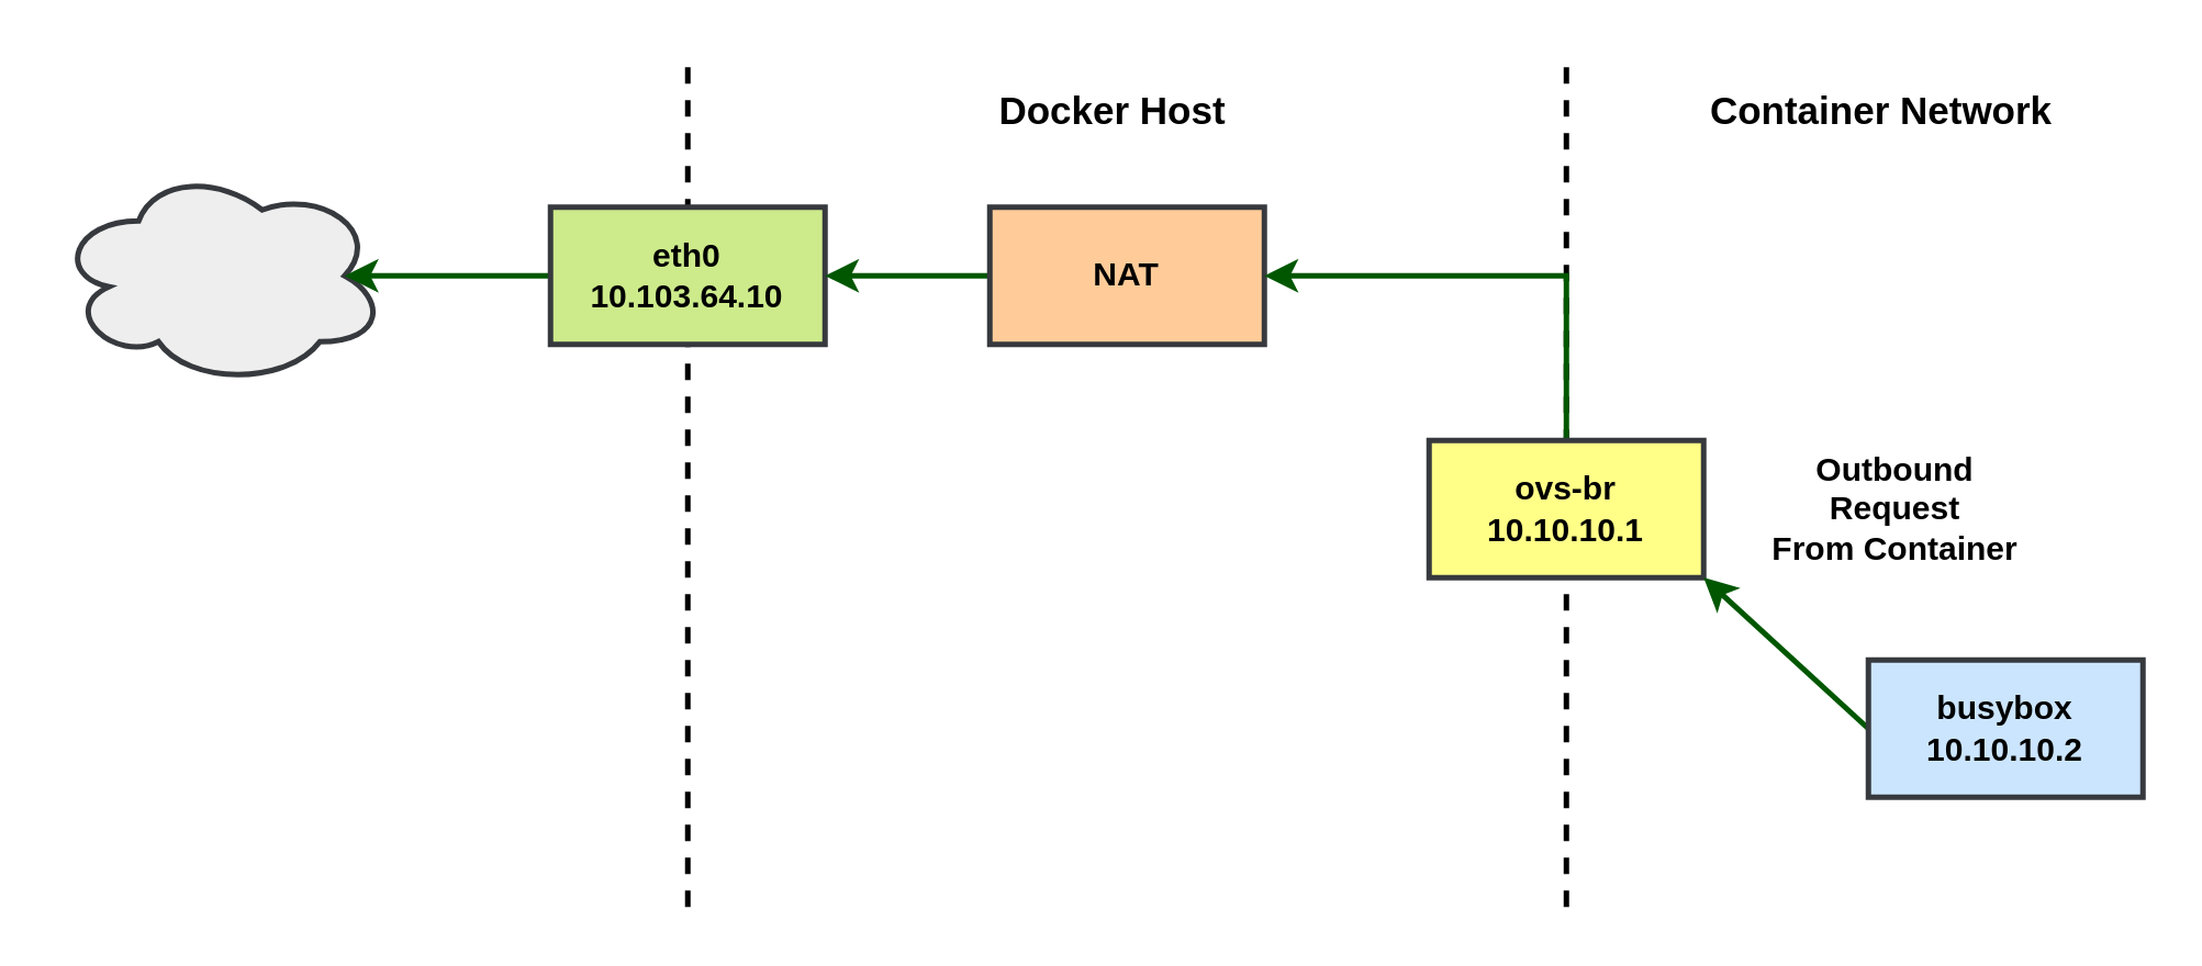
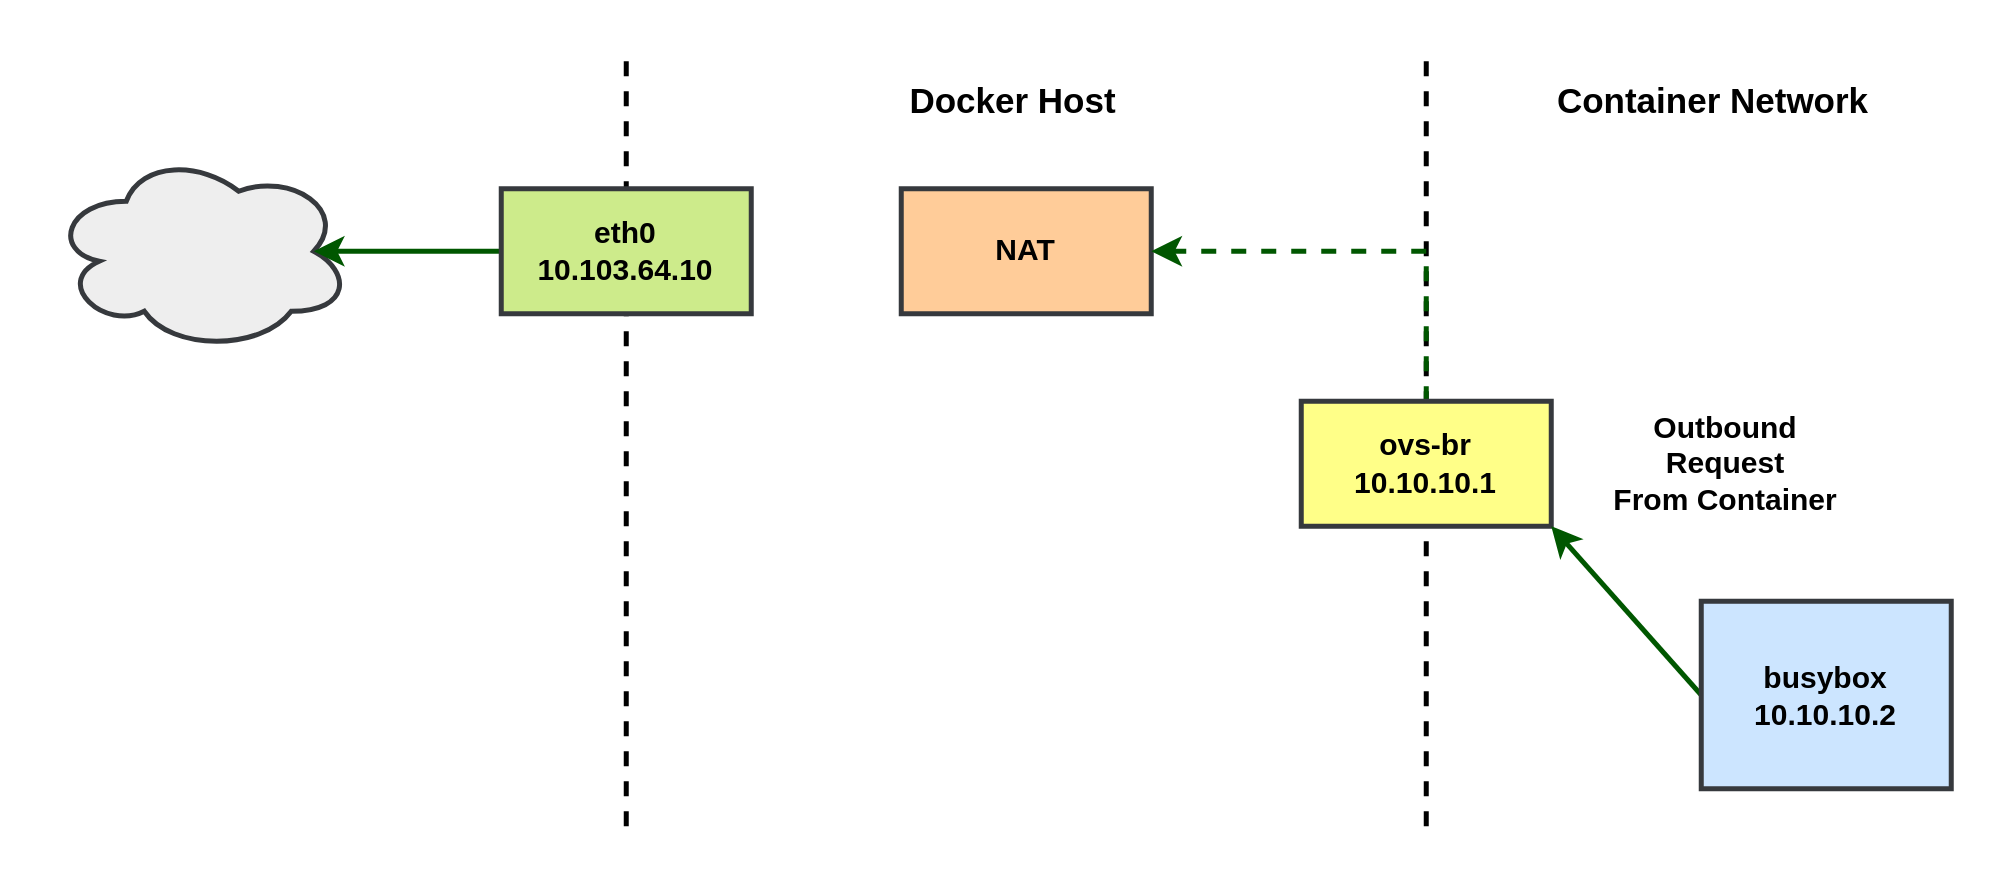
- <mxCell id="6" style="edgeStyle=orthogonalEdgeStyle;rounded=0;orthogonalLoop=1;jettySize=auto;html=1;exitX=0;exitY=0.5;exitDx=0;exitDy=0;entryX=1;entryY=0.5;entryDx=0;entryDy=0;strokeWidth=2;fillColor=#008a00;strokeColor=#005700;" edge="1" parent="1" source="7" target="5"><mxGeometry relative="1" as="geometry" /></mxCell>
- <mxCell id="9" style="edgeStyle=orthogonalEdgeStyle;rounded=0;orthogonalLoop=1;jettySize=auto;html=1;exitX=0.5;exitY=0;exitDx=0;exitDy=0;entryX=1;entryY=0.5;entryDx=0;entryDy=0;strokeWidth=2;fillColor=#008a00;strokeColor=#005700;" edge="1" parent="1" source="10" target="7"><mxGeometry relative="1" as="geometry" /></mxCell>
+ <mxCell id="9" style="edgeStyle=orthogonalEdgeStyle;rounded=0;orthogonalLoop=1;jettySize=auto;html=1;exitX=0.5;exitY=0;exitDx=0;exitDy=0;entryX=1;entryY=0.5;entryDx=0;entryDy=0;strokeWidth=2;fillColor=#008a00;strokeColor=#005700;dashed=1;" edge="1" parent="1" source="10" target="7"><mxGeometry relative="1" as="geometry" /></mxCell>
- <mxCell id="12" value="&lt;b&gt;busybox&lt;br&gt;10.10.10.2&lt;/b&gt;" style="rounded=0;whiteSpace=wrap;html=1;strokeWidth=2;fillColor=#cce5ff;strokeColor=#36393d;" vertex="1" parent="1"><mxGeometry x="680" y="240" width="100" height="50" as="geometry" /></mxCell>
+ <mxCell id="12" value="&lt;b&gt;busybox&lt;br&gt;10.10.10.2&lt;/b&gt;" style="rounded=0;whiteSpace=wrap;html=1;strokeWidth=2;fillColor=#cce5ff;strokeColor=#36393d;" vertex="1" parent="1"><mxGeometry x="680" y="240" width="100" height="75" as="geometry" /></mxCell>
